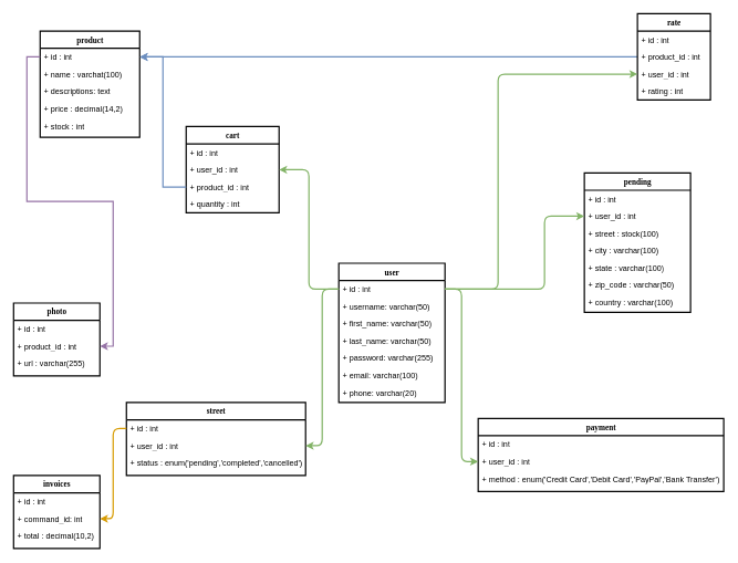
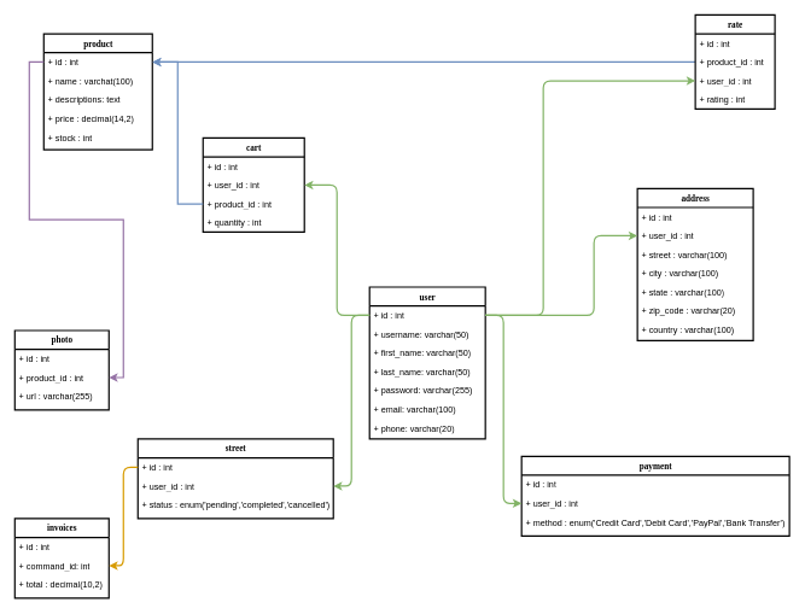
- <mxCell id="15" value="pending" style="swimlane;html=1;fontStyle=1;align=center;verticalAlign=top;childLayout=stackLayout;horizontal=1;startSize=26;horizontalStack=0;resizeParent=1;resizeLast=0;collapsible=1;marginBottom=0;swimlaneFillColor=#ffffff;rounded=0;shadow=0;comic=0;labelBackgroundColor=none;strokeWidth=2;fillColor=none;fontFamily=Verdana;fontSize=12;" vertex="1" parent="1"><mxGeometry x="880" y="260" width="160" height="210" as="geometry"><mxRectangle x="430" y="83" width="70" height="30" as="alternateBounds" /></mxGeometry></mxCell>
+ <mxCell id="15" value="address" style="swimlane;html=1;fontStyle=1;align=center;verticalAlign=top;childLayout=stackLayout;horizontal=1;startSize=26;horizontalStack=0;resizeParent=1;resizeLast=0;collapsible=1;marginBottom=0;swimlaneFillColor=#ffffff;rounded=0;shadow=0;comic=0;labelBackgroundColor=none;strokeWidth=2;fillColor=none;fontFamily=Verdana;fontSize=12;" vertex="1" parent="1"><mxGeometry x="880" y="260" width="160" height="210" as="geometry"><mxRectangle x="430" y="83" width="70" height="30" as="alternateBounds" /></mxGeometry></mxCell>
- <mxCell id="18" value="+ street : stock(100)" style="text;html=1;strokeColor=none;fillColor=none;align=left;verticalAlign=top;spacingLeft=4;spacingRight=4;whiteSpace=wrap;overflow=hidden;rotatable=0;points=[[0,0.5],[1,0.5]];portConstraint=eastwest;strokeWidth=2;" vertex="1" parent="15"><mxGeometry y="78" width="160" height="26" as="geometry" /></mxCell>
+ <mxCell id="18" value="+ street : varchar(100)" style="text;html=1;strokeColor=none;fillColor=none;align=left;verticalAlign=top;spacingLeft=4;spacingRight=4;whiteSpace=wrap;overflow=hidden;rotatable=0;points=[[0,0.5],[1,0.5]];portConstraint=eastwest;strokeWidth=2;" vertex="1" parent="15"><mxGeometry y="78" width="160" height="26" as="geometry" /></mxCell>
- <mxCell id="21" value="+ zip_code : varchar(50)" style="text;html=1;strokeColor=none;fillColor=none;align=left;verticalAlign=top;spacingLeft=4;spacingRight=4;whiteSpace=wrap;overflow=hidden;rotatable=0;points=[[0,0.5],[1,0.5]];portConstraint=eastwest;strokeWidth=2;" vertex="1" parent="15"><mxGeometry y="156" width="160" height="26" as="geometry" /></mxCell>
+ <mxCell id="21" value="+ zip_code : varchar(20)" style="text;html=1;strokeColor=none;fillColor=none;align=left;verticalAlign=top;spacingLeft=4;spacingRight=4;whiteSpace=wrap;overflow=hidden;rotatable=0;points=[[0,0.5],[1,0.5]];portConstraint=eastwest;strokeWidth=2;" vertex="1" parent="15"><mxGeometry y="156" width="160" height="26" as="geometry" /></mxCell>
